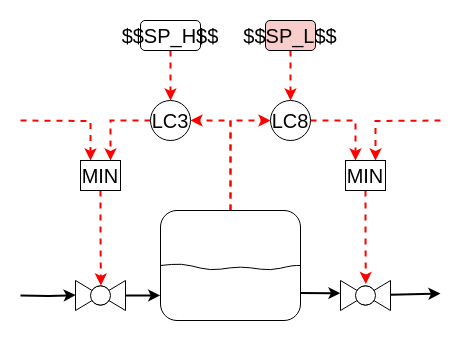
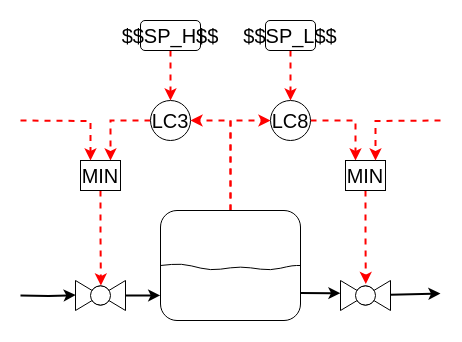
- <mxCell id="25" value="$$SP_L$$" style="whiteSpace=wrap;html=1;rounded=1;fontSize=20;fillColor=#f8cecc;" vertex="1" parent="1"><mxGeometry x="265" y="20" width="50" height="30" as="geometry" /></mxCell>
+ <mxCell id="25" value="$$SP_L$$" style="whiteSpace=wrap;html=1;rounded=1;fontSize=20;" vertex="1" parent="1"><mxGeometry x="265" y="20" width="50" height="30" as="geometry" /></mxCell>
